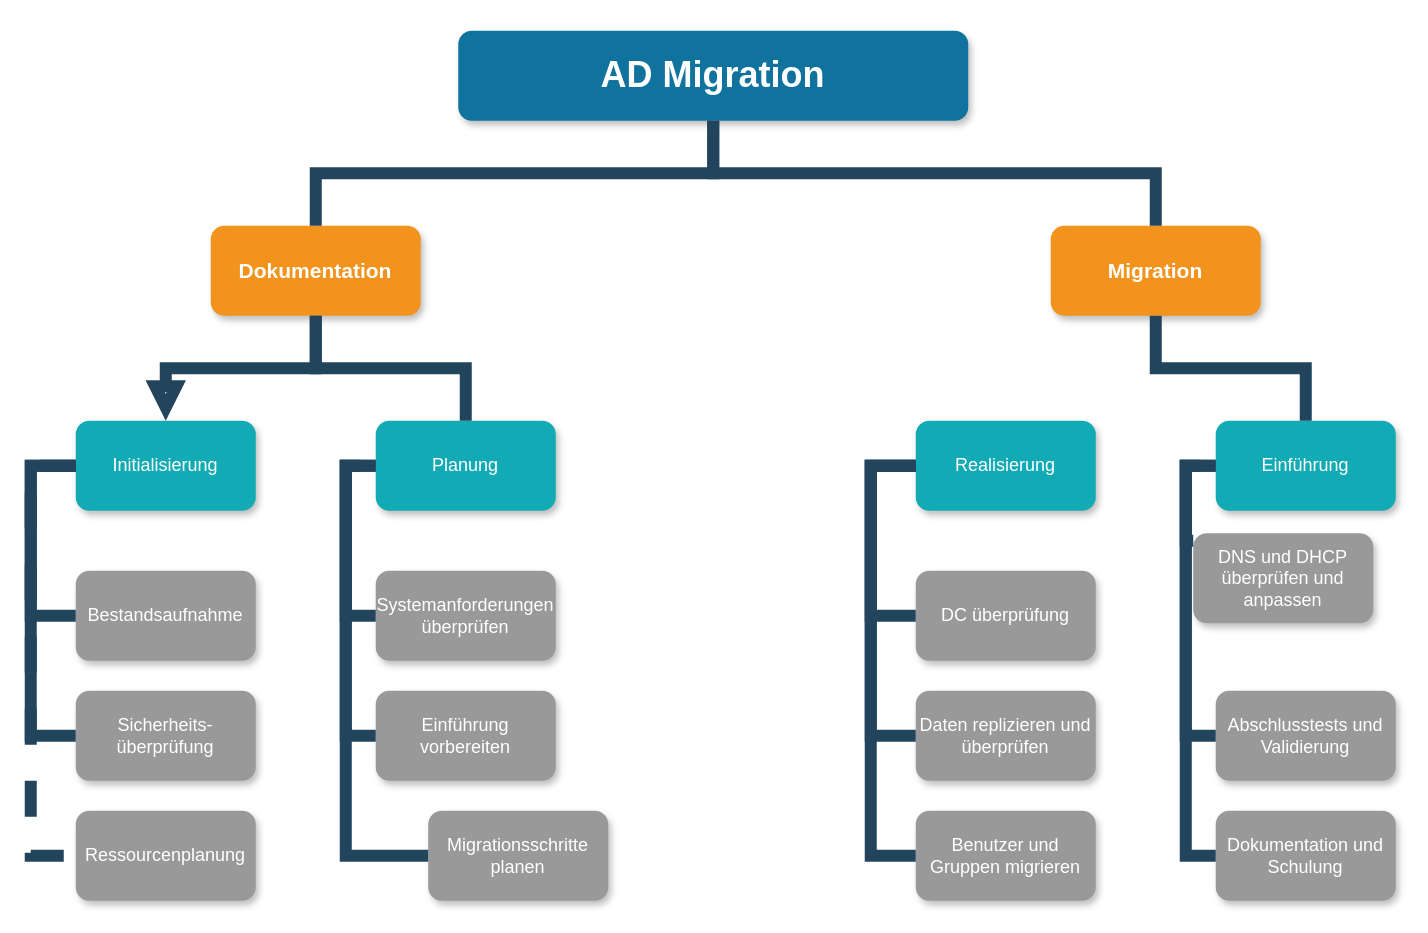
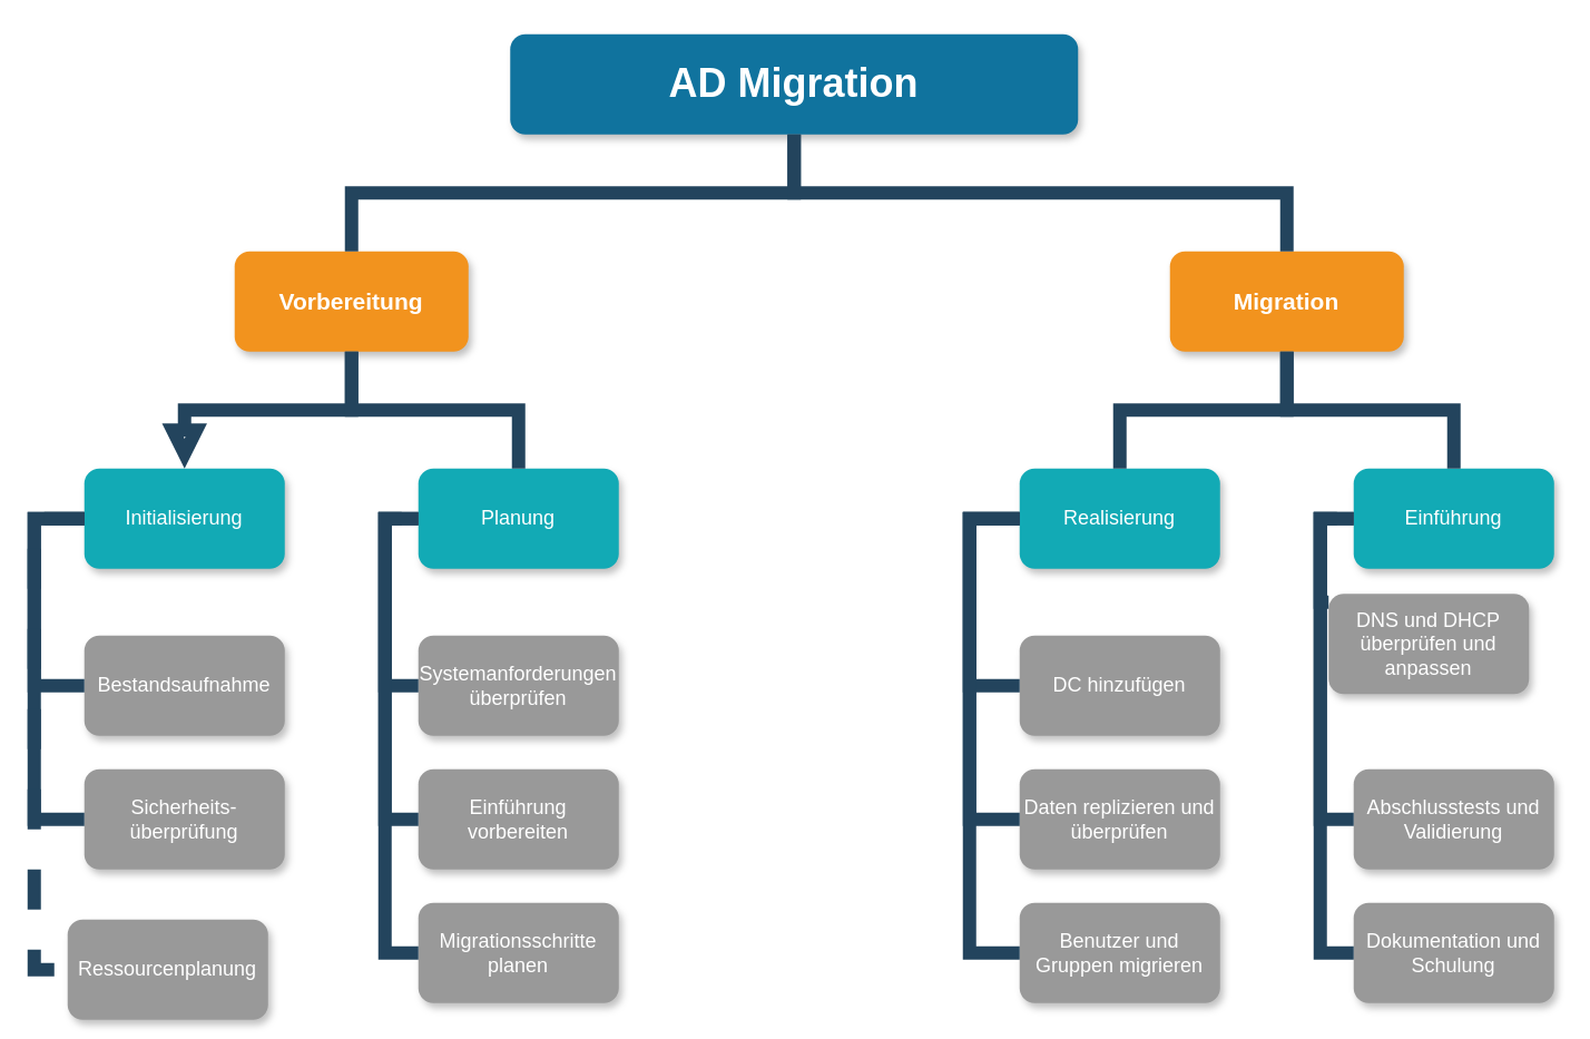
- <mxCell id="3" value="Dokumentation" style="whiteSpace=wrap;rounded=1;fillColor=#F2931E;strokeColor=none;shadow=1;fontColor=#FFFFFF;fontStyle=1;fontSize=14" parent="1" vertex="1"><mxGeometry x="140" y="150" width="140" height="60" as="geometry" /></mxCell>
+ <mxCell id="3" value="Vorbereitung" style="whiteSpace=wrap;rounded=1;fillColor=#F2931E;strokeColor=none;shadow=1;fontColor=#FFFFFF;fontStyle=1;fontSize=14" parent="1" vertex="1"><mxGeometry x="140" y="150" width="140" height="60" as="geometry" /></mxCell>
+ <mxCell id="23" value="" style="edgeStyle=elbowEdgeStyle;elbow=vertical;rounded=0;fontColor=#000000;endArrow=none;endFill=0;strokeWidth=8;strokeColor=#23445D;" parent="1" source="18" target="19" edge="1"><mxGeometry width="100" height="100" relative="1" as="geometry"><mxPoint x="560" y="270" as="sourcePoint" /><mxPoint x="660" y="170" as="targetPoint" /></mxGeometry></mxCell>
- <mxCell id="27" value="DC überprüfung" style="whiteSpace=wrap;rounded=1;fillColor=#999999;strokeColor=none;shadow=1;fontColor=#FFFFFF;fontStyle=0" parent="1" vertex="1"><mxGeometry x="610" y="380" width="120" height="60" as="geometry" /></mxCell>
+ <mxCell id="27" value="DC hinzufügen" style="whiteSpace=wrap;rounded=1;fillColor=#999999;strokeColor=none;shadow=1;fontColor=#FFFFFF;fontStyle=0" parent="1" vertex="1"><mxGeometry x="610" y="380" width="120" height="60" as="geometry" /></mxCell>
- <mxCell id="14" value="Ressourcenplanung" style="whiteSpace=wrap;rounded=1;fillColor=#999999;strokeColor=none;shadow=1;fontColor=#FFFFFF;fontStyle=0" parent="1" vertex="1"><mxGeometry x="50" y="540" width="120" height="60" as="geometry" /></mxCell>
+ <mxCell id="14" value="Ressourcenplanung" style="whiteSpace=wrap;rounded=1;fillColor=#999999;strokeColor=none;shadow=1;fontColor=#FFFFFF;fontStyle=0" parent="1" vertex="1"><mxGeometry x="40" y="550" width="120" height="60" as="geometry" /></mxCell>
- <mxCell id="33" value="Migrationsschritte planen" style="whiteSpace=wrap;rounded=1;fillColor=#999999;strokeColor=none;shadow=1;fontColor=#FFFFFF;fontStyle=0" parent="1" vertex="1"><mxGeometry x="285" y="540" width="120" height="60" as="geometry" /></mxCell>
+ <mxCell id="33" value="Migrationsschritte planen" style="whiteSpace=wrap;rounded=1;fillColor=#999999;strokeColor=none;shadow=1;fontColor=#FFFFFF;fontStyle=0" parent="1" vertex="1"><mxGeometry x="250" y="540" width="120" height="60" as="geometry" /></mxCell>
